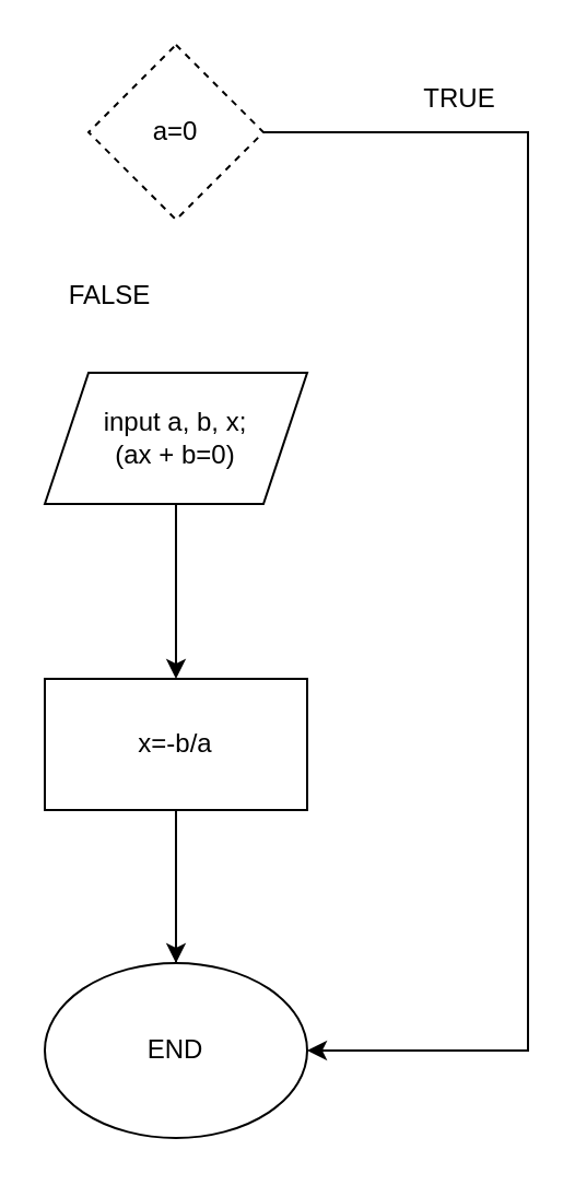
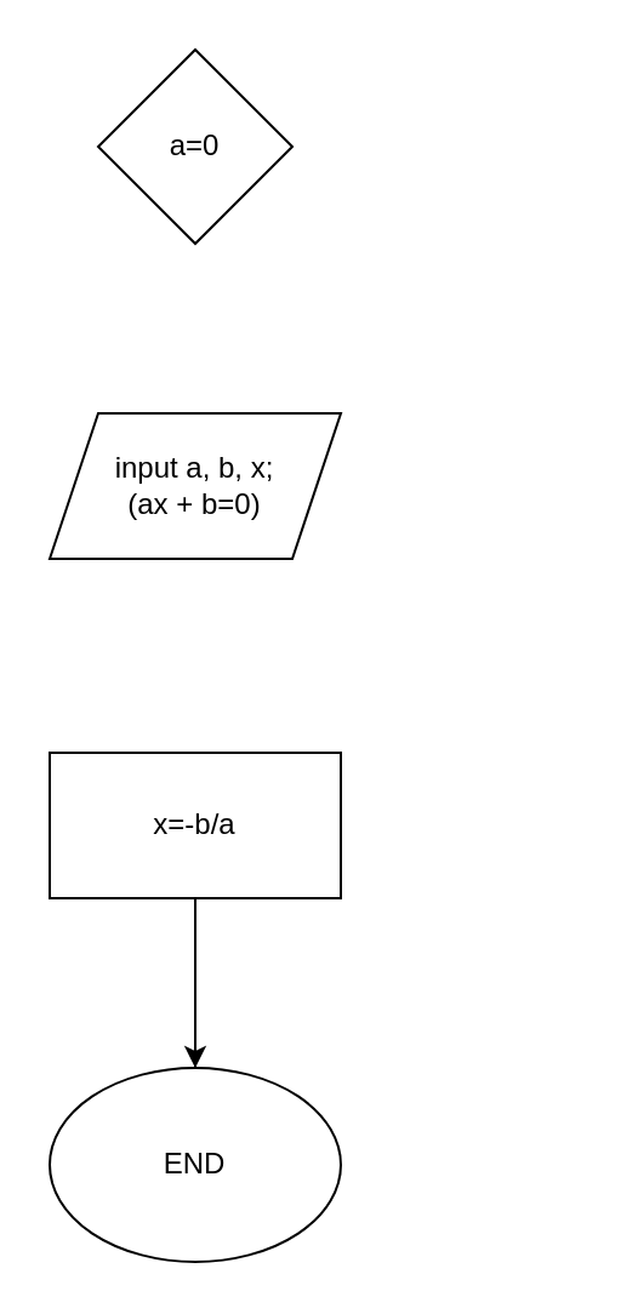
- <mxCell id="11" value="TRUE" style="text;html=1;align=center;verticalAlign=middle;whiteSpace=wrap;rounded=0;" vertex="1" parent="1"><mxGeometry x="180" y="30" width="60" height="30" as="geometry" /></mxCell>
- <mxCell id="9" value="a=0" style="rhombus;whiteSpace=wrap;html=1;dashed=1;" vertex="1" parent="1"><mxGeometry x="40" y="20" width="80" height="80" as="geometry" /></mxCell>
+ <mxCell id="9" value="a=0" style="rhombus;whiteSpace=wrap;html=1;" vertex="1" parent="1"><mxGeometry x="40" y="20" width="80" height="80" as="geometry" /></mxCell>
- <mxCell id="10" value="FALSE" style="text;html=1;align=center;verticalAlign=middle;whiteSpace=wrap;rounded=0;" vertex="1" parent="1"><mxGeometry x="20" y="120" width="60" height="30" as="geometry" /></mxCell>
- <mxCell id="8" style="edgeStyle=orthogonalEdgeStyle;rounded=0;orthogonalLoop=1;jettySize=auto;html=1;entryX=1;entryY=0.5;entryDx=0;entryDy=0;" edge="1" parent="1" source="9" target="7"><mxGeometry relative="1" as="geometry"><mxPoint x="240" y="490" as="targetPoint" /><Array as="points"><mxPoint x="241" y="60" /><mxPoint x="241" y="480" /></Array></mxGeometry></mxCell>
- <mxCell id="2" value="" style="edgeStyle=orthogonalEdgeStyle;rounded=0;orthogonalLoop=1;jettySize=auto;html=1;" edge="1" parent="1" source="3" target="5"><mxGeometry relative="1" as="geometry" /></mxCell>
